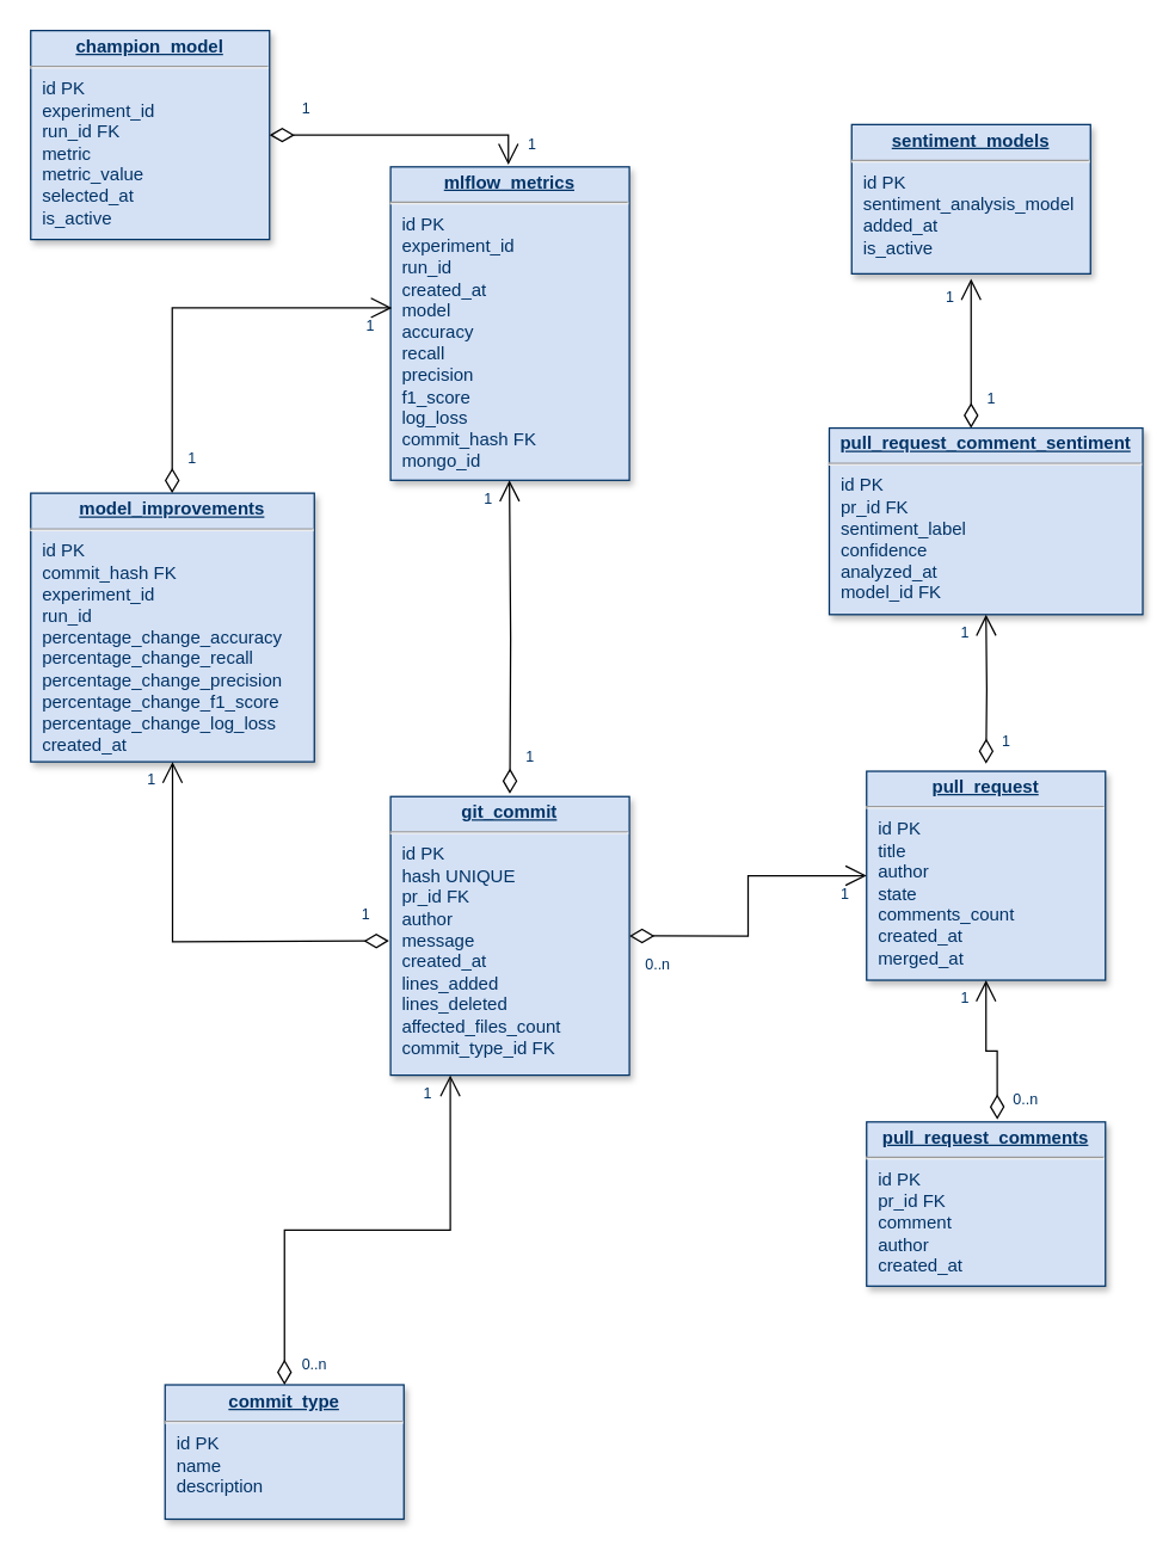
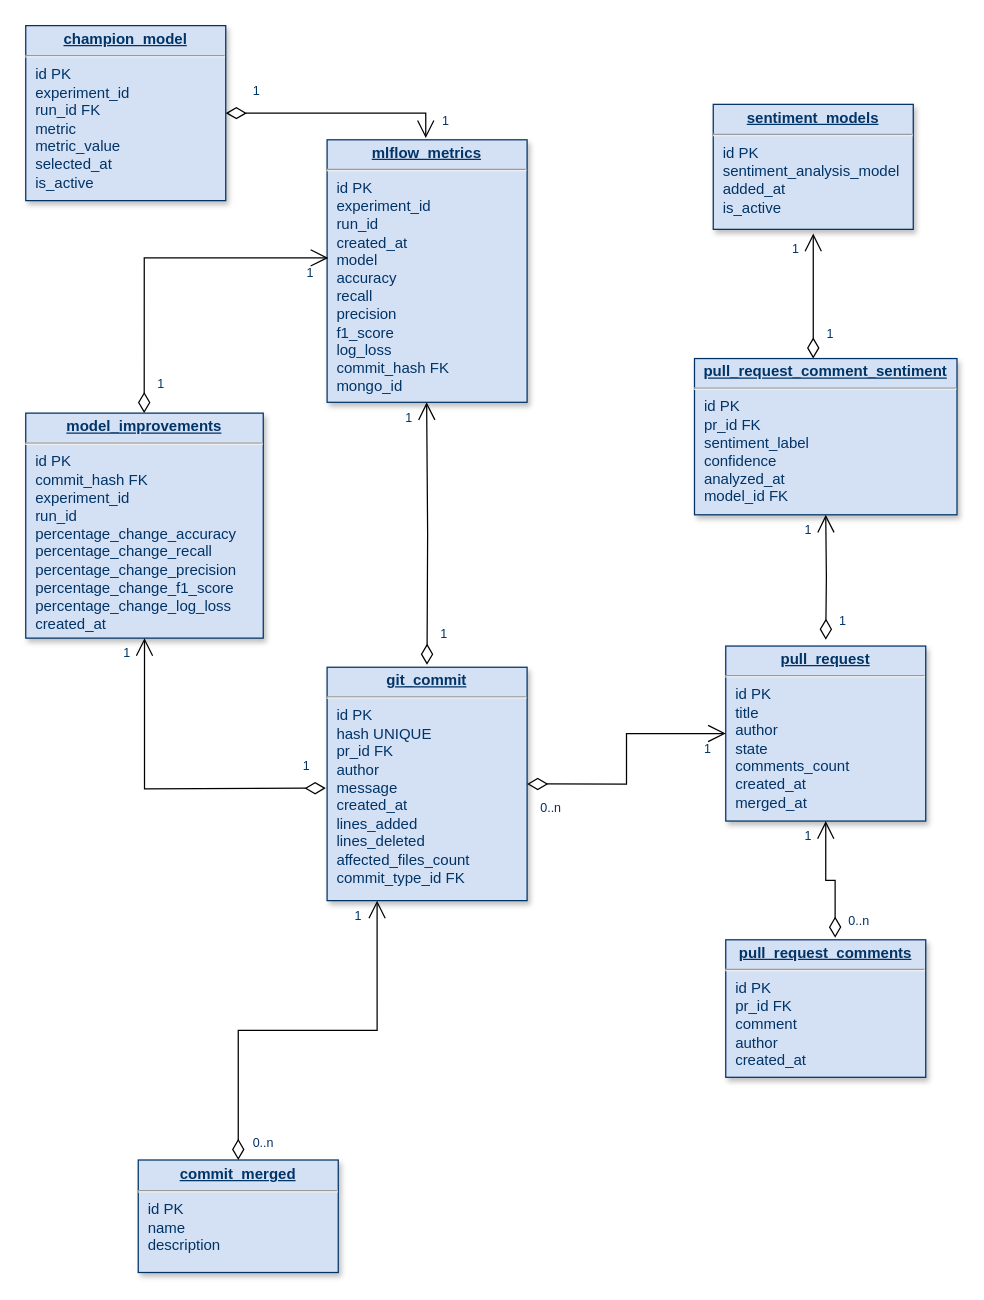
- <mxCell id="5" value="&lt;p style=&quot;margin: 0px ; margin-top: 4px ; text-align: center ; text-decoration: underline&quot;&gt;&lt;strong&gt;commit_type&lt;/strong&gt;&lt;/p&gt;&lt;hr&gt;&lt;p style=&quot;margin: 0px ; margin-left: 8px&quot;&gt;id PK&lt;/p&gt;&lt;p style=&quot;margin: 0px ; margin-left: 8px&quot;&gt;name&lt;/p&gt;&lt;p style=&quot;margin: 0px ; margin-left: 8px&quot;&gt;description&lt;/p&gt;" style="verticalAlign=top;align=left;overflow=fill;fontSize=12;fontFamily=Helvetica;html=1;strokeColor=#003366;shadow=1;fillColor=#D4E1F5;fontColor=#003366" parent="1" vertex="1"><mxGeometry x="110" y="927.5" width="160" height="90" as="geometry" /></mxCell>
+ <mxCell id="5" value="&lt;p style=&quot;margin: 0px ; margin-top: 4px ; text-align: center ; text-decoration: underline&quot;&gt;&lt;strong&gt;commit_merged&lt;/strong&gt;&lt;/p&gt;&lt;hr&gt;&lt;p style=&quot;margin: 0px ; margin-left: 8px&quot;&gt;id PK&lt;/p&gt;&lt;p style=&quot;margin: 0px ; margin-left: 8px&quot;&gt;name&lt;/p&gt;&lt;p style=&quot;margin: 0px ; margin-left: 8px&quot;&gt;description&lt;/p&gt;" style="verticalAlign=top;align=left;overflow=fill;fontSize=12;fontFamily=Helvetica;html=1;strokeColor=#003366;shadow=1;fillColor=#D4E1F5;fontColor=#003366" parent="1" vertex="1"><mxGeometry x="110" y="927.5" width="160" height="90" as="geometry" /></mxCell>
